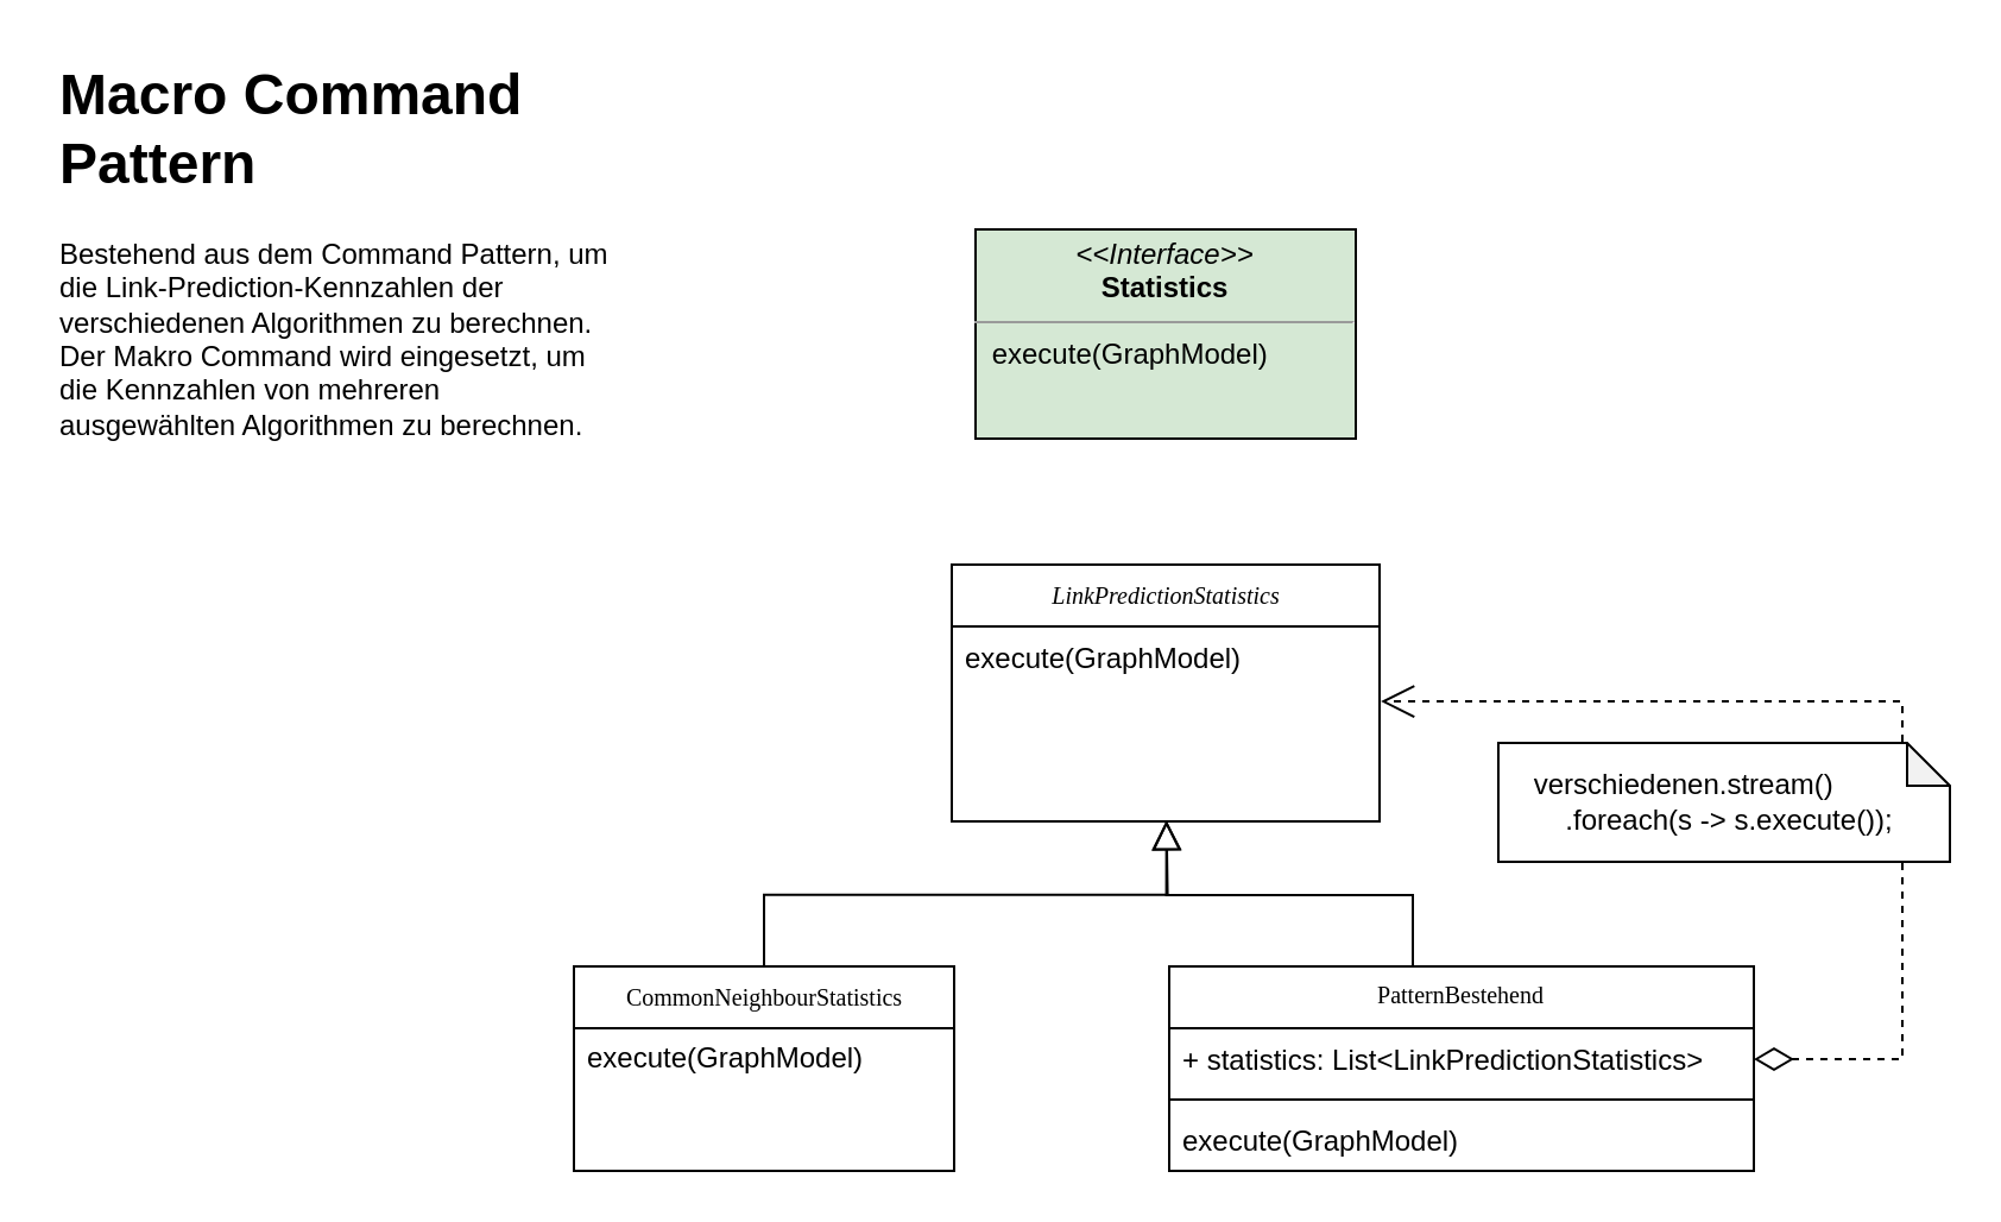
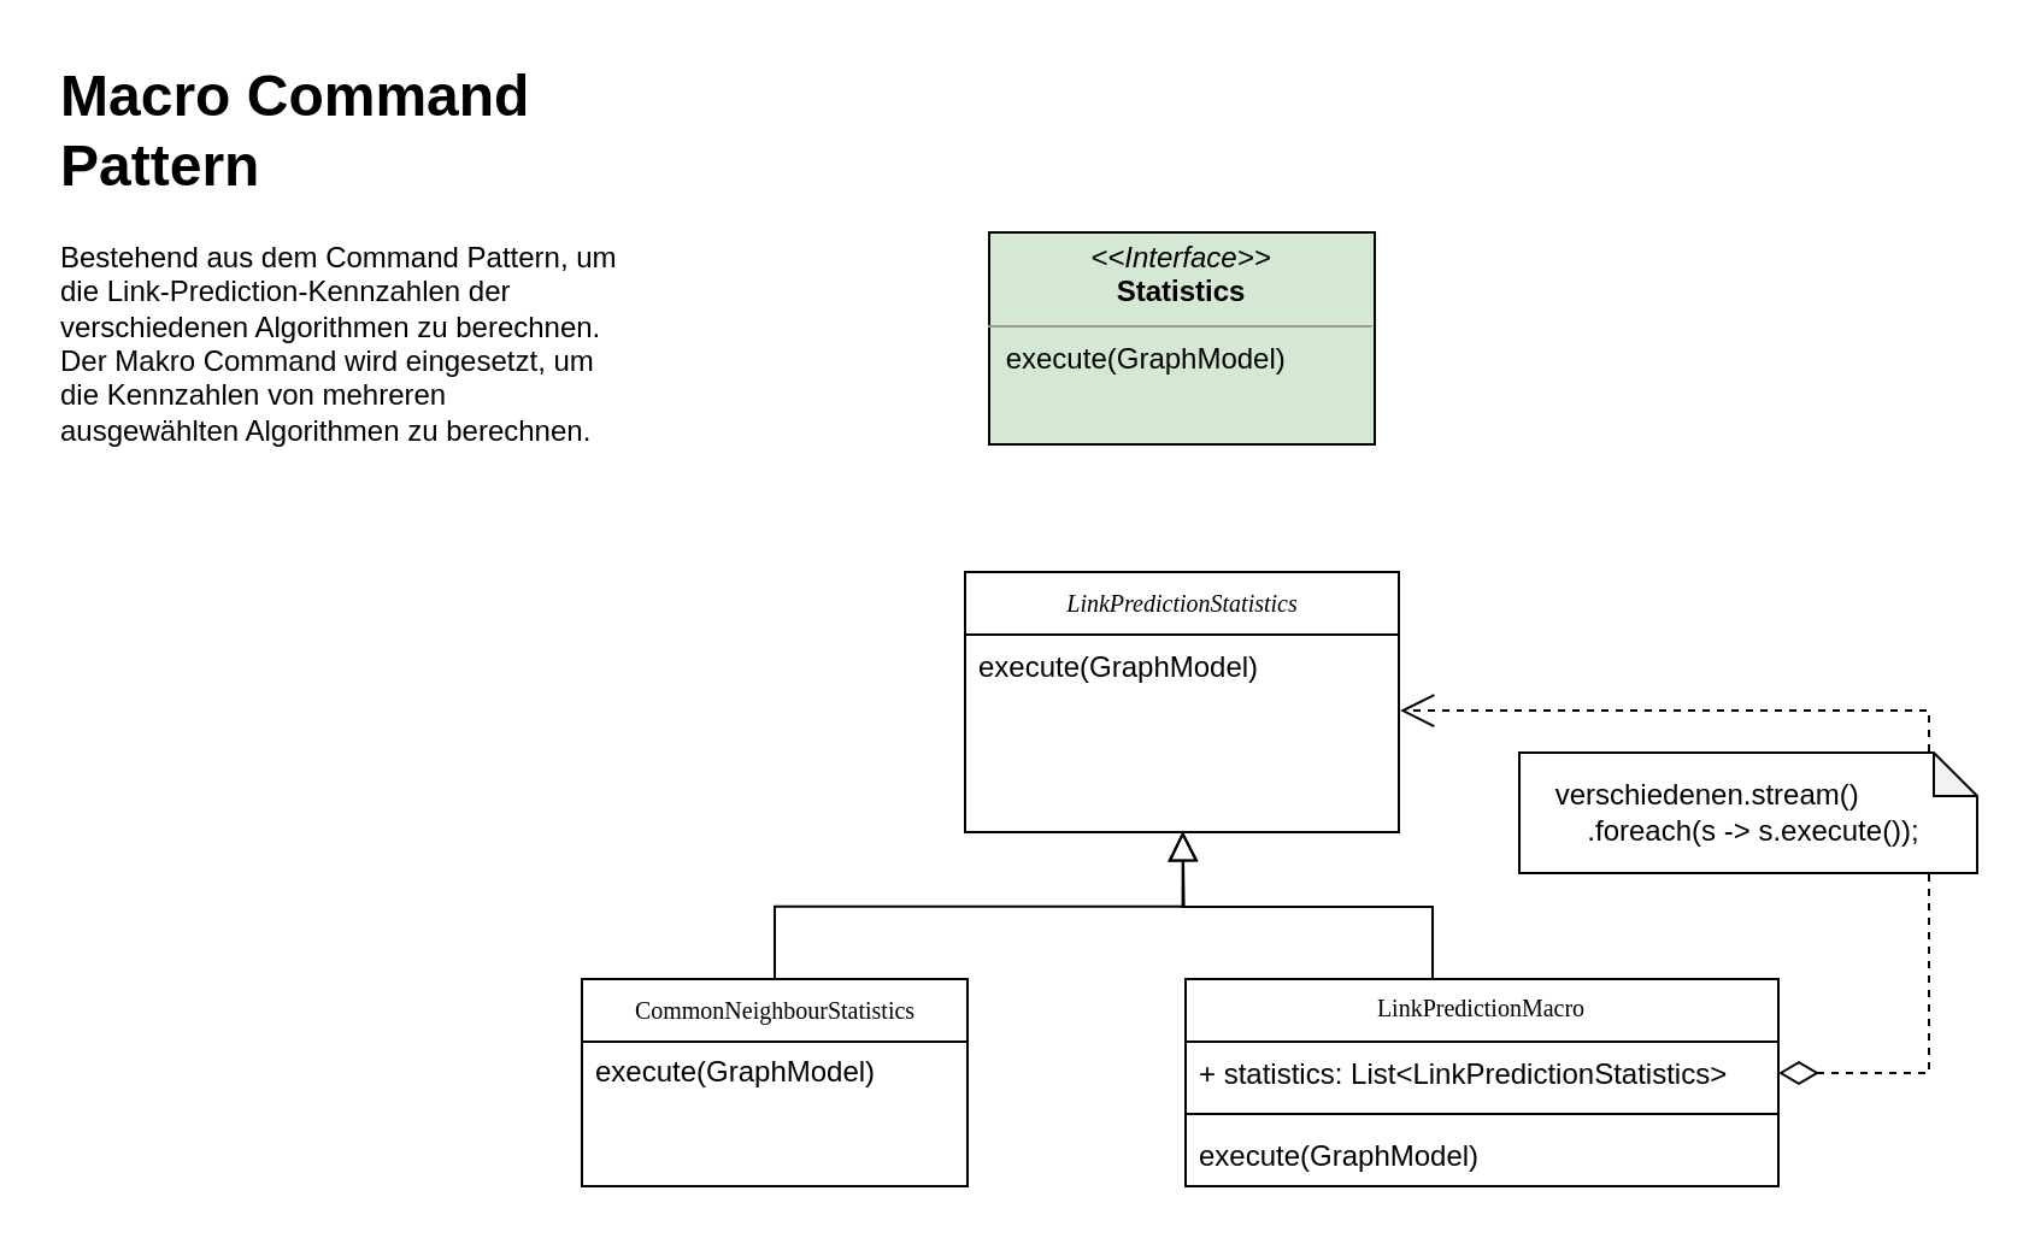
- <mxCell id="10" value="PatternBestehend" style="swimlane;fontStyle=0;align=center;verticalAlign=top;childLayout=stackLayout;horizontal=1;startSize=26;horizontalStack=0;resizeParent=1;resizeParentMax=0;resizeLast=0;collapsible=1;marginBottom=0;fontFamily=Verdana;fontSize=10;" vertex="1" parent="1"><mxGeometry x="491.5" y="406" width="246" height="86" as="geometry" /></mxCell>
+ <mxCell id="10" value="LinkPredictionMacro" style="swimlane;fontStyle=0;align=center;verticalAlign=top;childLayout=stackLayout;horizontal=1;startSize=26;horizontalStack=0;resizeParent=1;resizeParentMax=0;resizeLast=0;collapsible=1;marginBottom=0;fontFamily=Verdana;fontSize=10;" vertex="1" parent="1"><mxGeometry x="491.5" y="406" width="246" height="86" as="geometry" /></mxCell>
